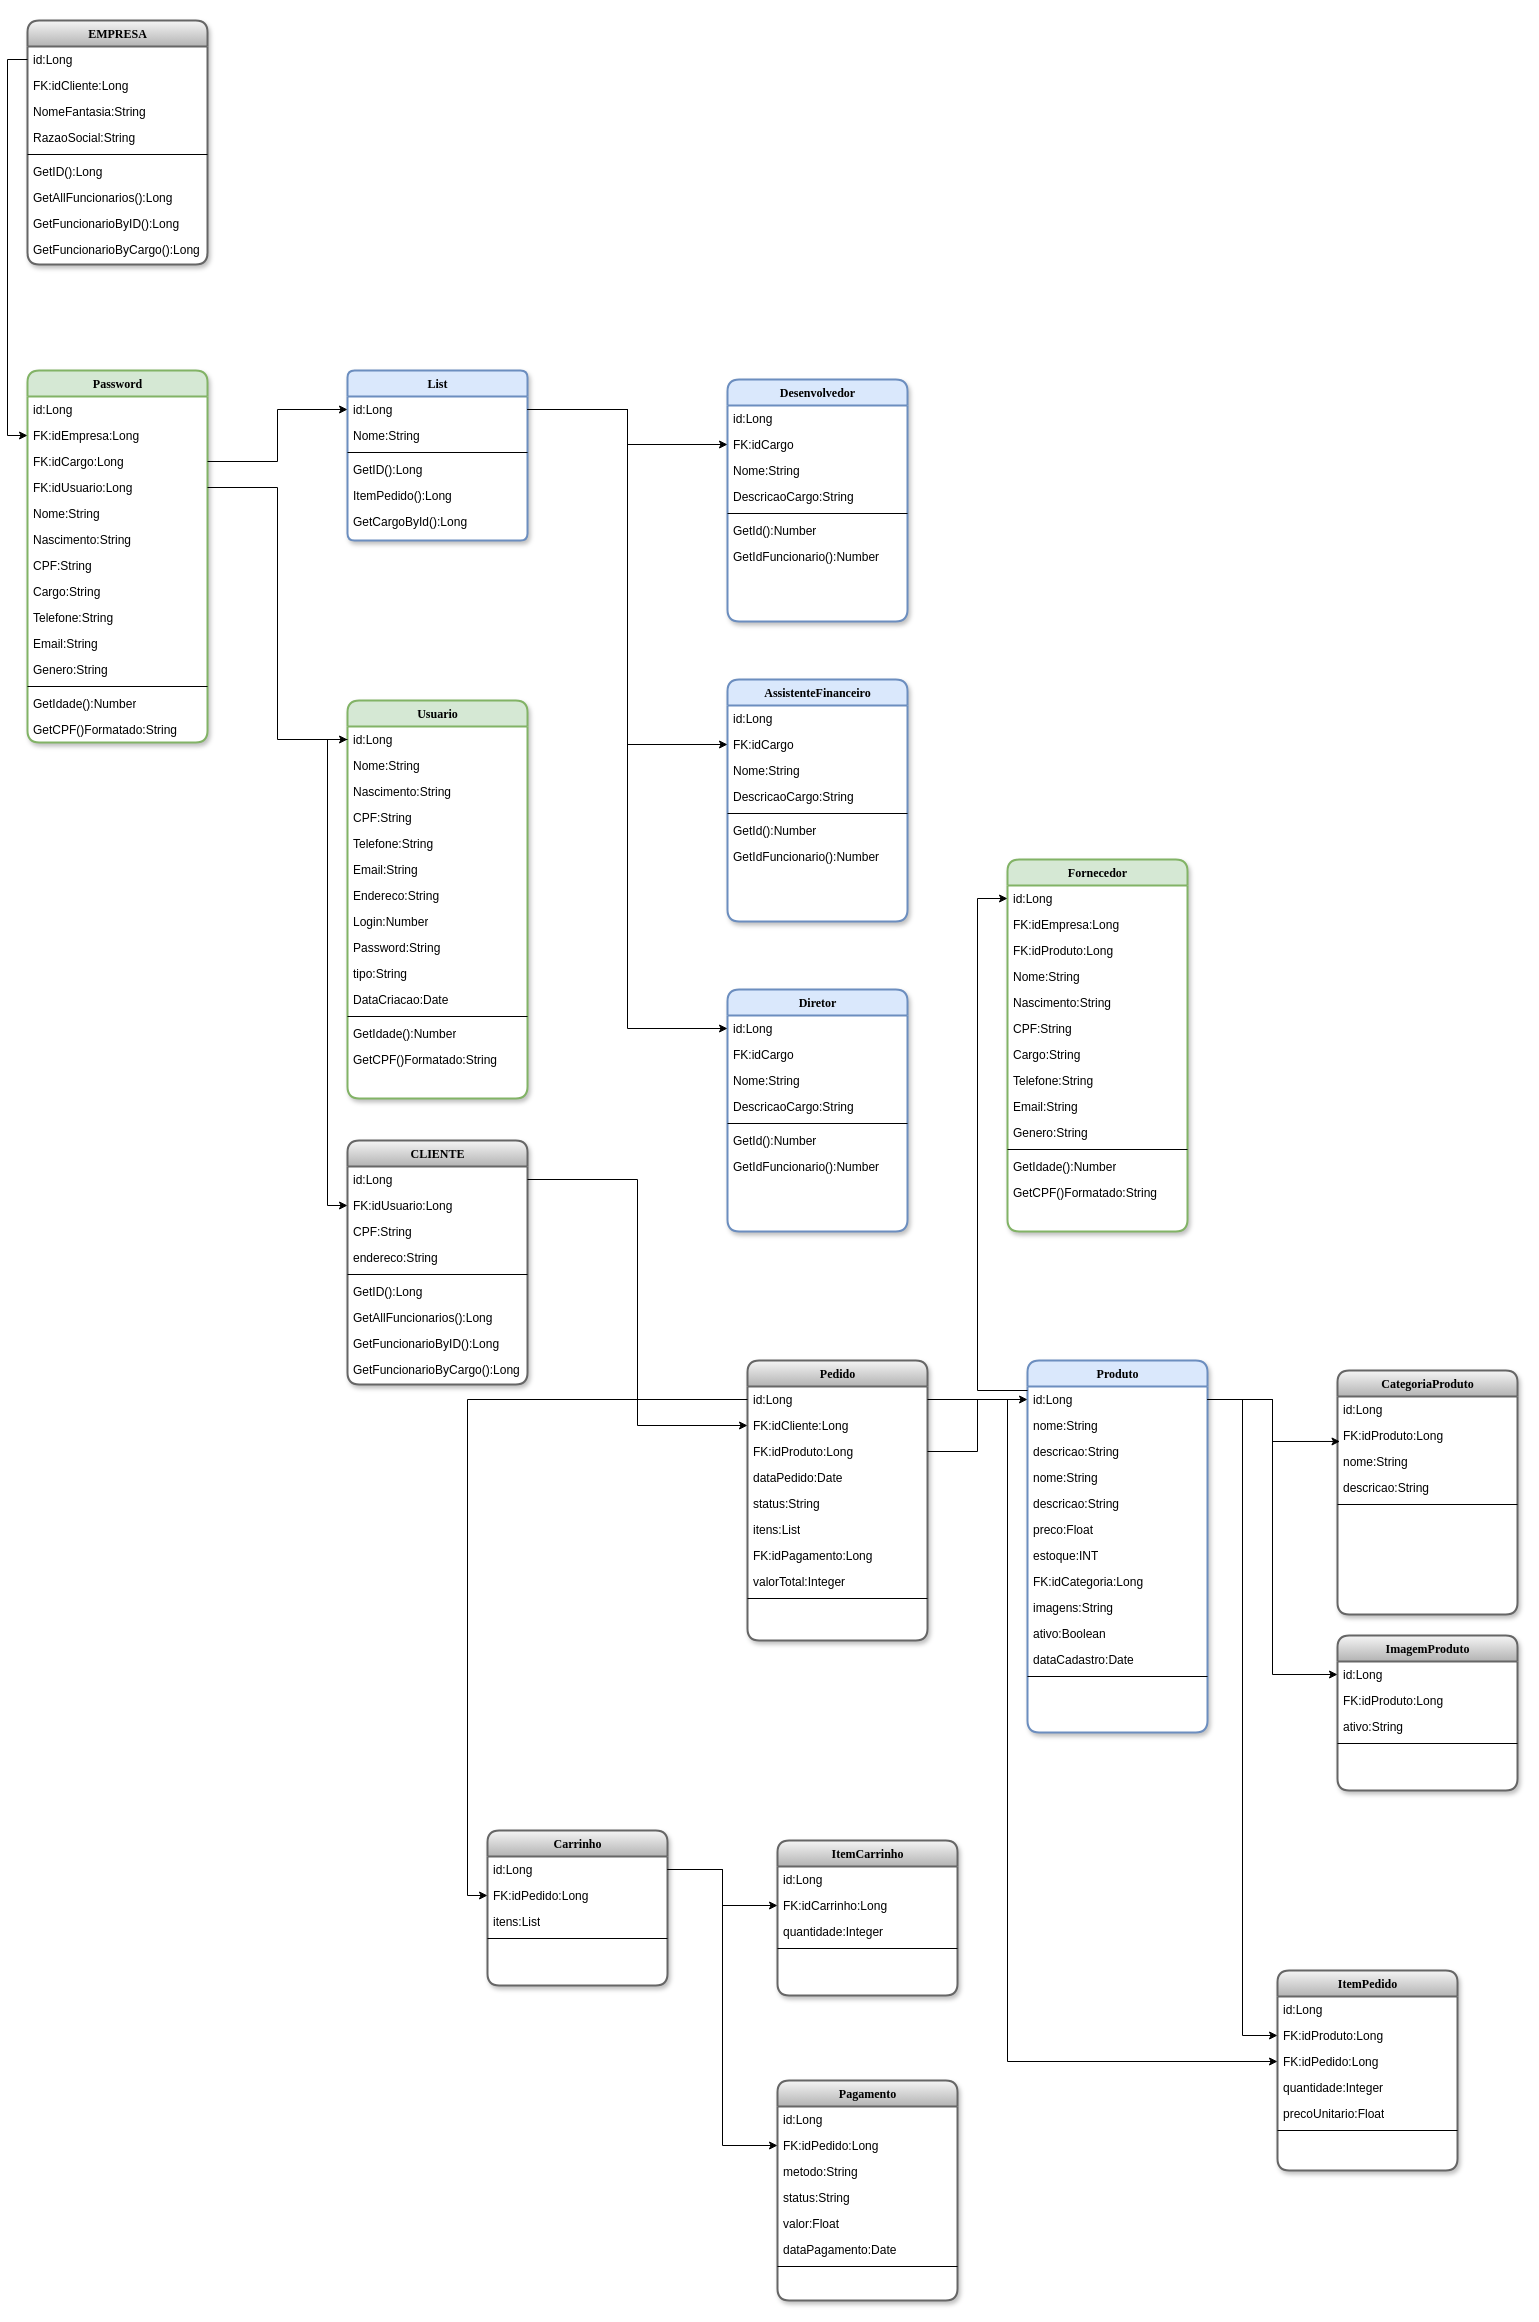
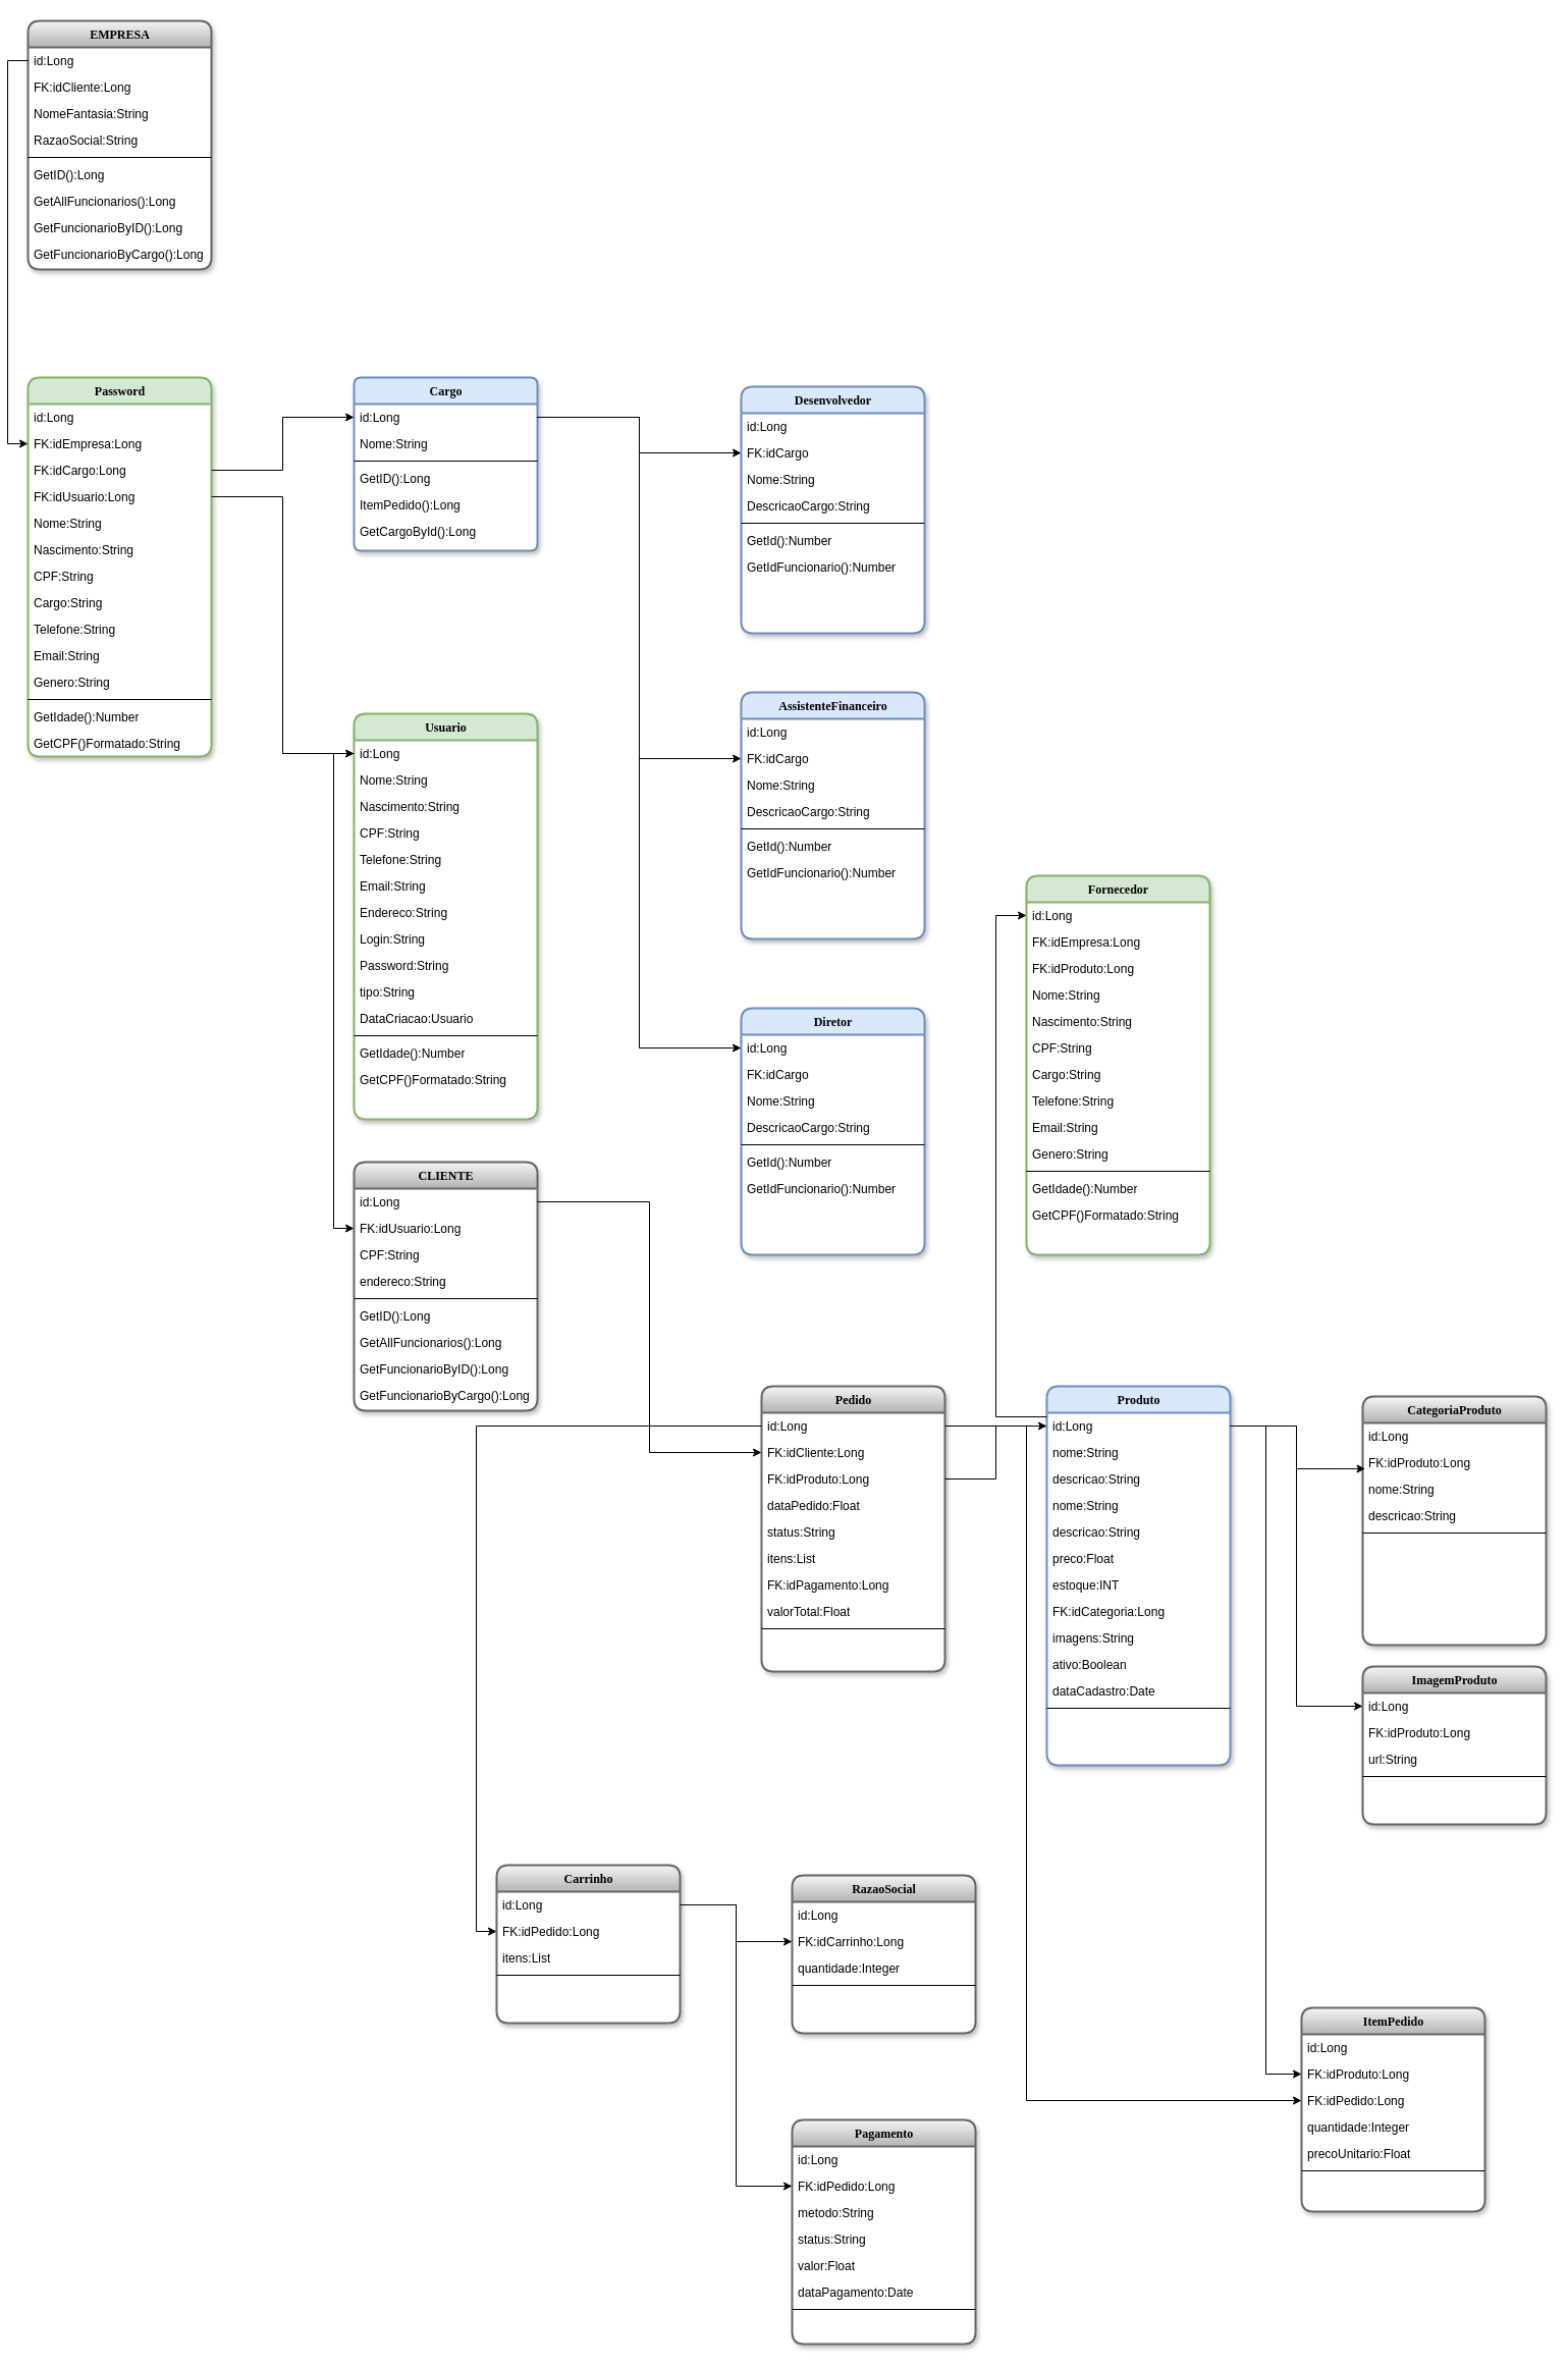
- <mxCell id="27" value="List" style="swimlane;html=1;fontStyle=1;align=center;verticalAlign=top;childLayout=stackLayout;horizontal=1;startSize=26;horizontalStack=0;resizeParent=1;resizeLast=0;collapsible=1;marginBottom=0;swimlaneFillColor=#ffffff;rounded=1;shadow=1;comic=0;labelBackgroundColor=none;strokeWidth=2;fillColor=#dae8fc;fontFamily=Verdana;fontSize=12;strokeColor=#6c8ebf;arcSize=9;" vertex="1" parent="1"><mxGeometry x="340" y="370" width="180" height="170" as="geometry" /></mxCell>
+ <mxCell id="27" value="Cargo" style="swimlane;html=1;fontStyle=1;align=center;verticalAlign=top;childLayout=stackLayout;horizontal=1;startSize=26;horizontalStack=0;resizeParent=1;resizeLast=0;collapsible=1;marginBottom=0;swimlaneFillColor=#ffffff;rounded=1;shadow=1;comic=0;labelBackgroundColor=none;strokeWidth=2;fillColor=#dae8fc;fontFamily=Verdana;fontSize=12;strokeColor=#6c8ebf;arcSize=9;" vertex="1" parent="1"><mxGeometry x="340" y="370" width="180" height="170" as="geometry" /></mxCell>
- <mxCell id="50" value="Login:Number" style="text;html=1;strokeColor=none;fillColor=none;align=left;verticalAlign=top;spacingLeft=4;spacingRight=4;whiteSpace=wrap;overflow=hidden;rotatable=0;points=[[0,0.5],[1,0.5]];portConstraint=eastwest;" vertex="1" parent="42"><mxGeometry y="208" width="180" height="26" as="geometry" /></mxCell>
+ <mxCell id="50" value="Login:String" style="text;html=1;strokeColor=none;fillColor=none;align=left;verticalAlign=top;spacingLeft=4;spacingRight=4;whiteSpace=wrap;overflow=hidden;rotatable=0;points=[[0,0.5],[1,0.5]];portConstraint=eastwest;" vertex="1" parent="42"><mxGeometry y="208" width="180" height="26" as="geometry" /></mxCell>
- <mxCell id="53" value="DataCriacao:Date" style="text;html=1;strokeColor=none;fillColor=none;align=left;verticalAlign=top;spacingLeft=4;spacingRight=4;whiteSpace=wrap;overflow=hidden;rotatable=0;points=[[0,0.5],[1,0.5]];portConstraint=eastwest;" vertex="1" parent="42"><mxGeometry y="286" width="180" height="26" as="geometry" /></mxCell>
+ <mxCell id="53" value="DataCriacao:Usuario" style="text;html=1;strokeColor=none;fillColor=none;align=left;verticalAlign=top;spacingLeft=4;spacingRight=4;whiteSpace=wrap;overflow=hidden;rotatable=0;points=[[0,0.5],[1,0.5]];portConstraint=eastwest;" vertex="1" parent="42"><mxGeometry y="286" width="180" height="26" as="geometry" /></mxCell>
- <mxCell id="95" value="dataPedido:Date" style="text;html=1;strokeColor=none;fillColor=none;align=left;verticalAlign=top;spacingLeft=4;spacingRight=4;whiteSpace=wrap;overflow=hidden;rotatable=0;points=[[0,0.5],[1,0.5]];portConstraint=eastwest;" vertex="1" parent="91"><mxGeometry y="104" width="180" height="26" as="geometry" /></mxCell>
+ <mxCell id="95" value="dataPedido:Float" style="text;html=1;strokeColor=none;fillColor=none;align=left;verticalAlign=top;spacingLeft=4;spacingRight=4;whiteSpace=wrap;overflow=hidden;rotatable=0;points=[[0,0.5],[1,0.5]];portConstraint=eastwest;" vertex="1" parent="91"><mxGeometry y="104" width="180" height="26" as="geometry" /></mxCell>
- <mxCell id="99" value="valorTotal:Integer" style="text;html=1;strokeColor=none;fillColor=none;align=left;verticalAlign=top;spacingLeft=4;spacingRight=4;whiteSpace=wrap;overflow=hidden;rotatable=0;points=[[0,0.5],[1,0.5]];portConstraint=eastwest;" vertex="1" parent="91"><mxGeometry y="208" width="180" height="26" as="geometry" /></mxCell>
+ <mxCell id="99" value="valorTotal:Float" style="text;html=1;strokeColor=none;fillColor=none;align=left;verticalAlign=top;spacingLeft=4;spacingRight=4;whiteSpace=wrap;overflow=hidden;rotatable=0;points=[[0,0.5],[1,0.5]];portConstraint=eastwest;" vertex="1" parent="91"><mxGeometry y="208" width="180" height="26" as="geometry" /></mxCell>
- <mxCell id="79" value="ativo:String" style="text;html=1;strokeColor=none;fillColor=none;align=left;verticalAlign=top;spacingLeft=4;spacingRight=4;whiteSpace=wrap;overflow=hidden;rotatable=0;points=[[0,0.5],[1,0.5]];portConstraint=eastwest;" vertex="1" parent="76"><mxGeometry y="78" width="180" height="26" as="geometry" /></mxCell>
+ <mxCell id="79" value="url:String" style="text;html=1;strokeColor=none;fillColor=none;align=left;verticalAlign=top;spacingLeft=4;spacingRight=4;whiteSpace=wrap;overflow=hidden;rotatable=0;points=[[0,0.5],[1,0.5]];portConstraint=eastwest;" vertex="1" parent="76"><mxGeometry y="78" width="180" height="26" as="geometry" /></mxCell>
- <mxCell id="86" value="ItemCarrinho" style="swimlane;html=1;fontStyle=1;align=center;verticalAlign=top;childLayout=stackLayout;horizontal=1;startSize=26;horizontalStack=0;resizeParent=1;resizeLast=0;collapsible=1;marginBottom=0;swimlaneFillColor=#ffffff;rounded=1;shadow=1;comic=0;labelBackgroundColor=none;strokeWidth=2;fontFamily=Verdana;fontSize=12;fillColor=#f5f5f5;strokeColor=#666666;gradientColor=#b3b3b3;" vertex="1" parent="1"><mxGeometry x="770" y="1840" width="180" height="155" as="geometry" /></mxCell>
+ <mxCell id="86" value="RazaoSocial" style="swimlane;html=1;fontStyle=1;align=center;verticalAlign=top;childLayout=stackLayout;horizontal=1;startSize=26;horizontalStack=0;resizeParent=1;resizeLast=0;collapsible=1;marginBottom=0;swimlaneFillColor=#ffffff;rounded=1;shadow=1;comic=0;labelBackgroundColor=none;strokeWidth=2;fontFamily=Verdana;fontSize=12;fillColor=#f5f5f5;strokeColor=#666666;gradientColor=#b3b3b3;" vertex="1" parent="1"><mxGeometry x="770" y="1840" width="180" height="155" as="geometry" /></mxCell>
